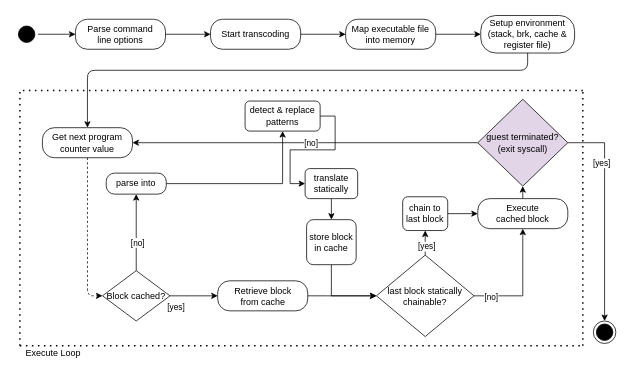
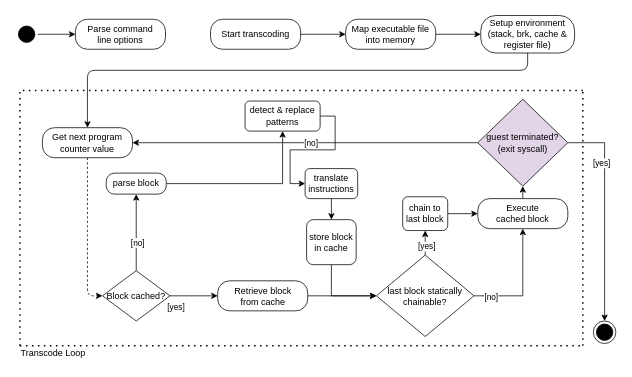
- <mxCell id="4" style="edgeStyle=orthogonalEdgeStyle;rounded=1;orthogonalLoop=1;jettySize=auto;html=1;entryX=0;entryY=0.5;entryDx=0;entryDy=0;" parent="1" source="5" target="7" edge="1"><mxGeometry relative="1" as="geometry" /></mxCell>
- <mxCell id="23" value="parse into" style="rounded=1;whiteSpace=wrap;html=1;arcSize=40;" parent="1" vertex="1"><mxGeometry x="141" y="230" width="80" height="28" as="geometry" /></mxCell>
+ <mxCell id="23" value="parse block" style="rounded=1;whiteSpace=wrap;html=1;arcSize=40;" parent="1" vertex="1"><mxGeometry x="141" y="230" width="80" height="28" as="geometry" /></mxCell>
- <mxCell id="29" value="translate statically" style="rounded=1;whiteSpace=wrap;html=1;" vertex="1" parent="1"><mxGeometry x="406" y="224" width="70" height="40" as="geometry" /></mxCell>
+ <mxCell id="29" value="translate instructions" style="rounded=1;whiteSpace=wrap;html=1;" vertex="1" parent="1"><mxGeometry x="406" y="224" width="70" height="40" as="geometry" /></mxCell>
- <mxCell id="48" value="Execute Loop" style="text;html=1;align=center;verticalAlign=middle;resizable=0;points=[];autosize=1;" vertex="1" parent="1"><mxGeometry x="20" y="460" width="100" height="20" as="geometry" /></mxCell>
+ <mxCell id="48" value="Transcode Loop" style="text;html=1;align=center;verticalAlign=middle;resizable=0;points=[];autosize=1;" vertex="1" parent="1"><mxGeometry x="20" y="460" width="100" height="20" as="geometry" /></mxCell>
